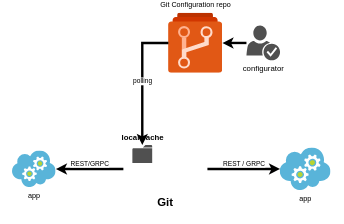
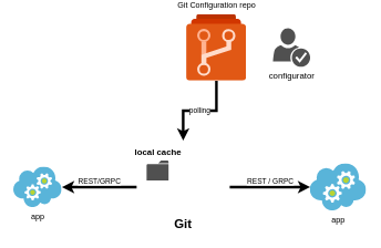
- <mxCell id="10" style="edgeStyle=orthogonalEdgeStyle;rounded=0;orthogonalLoop=1;jettySize=auto;html=1;strokeWidth=4;fontSize=13;" parent="1" source="11" target="2" edge="1"><mxGeometry relative="1" as="geometry" /></mxCell>
- <mxCell id="3" value="polling" style="edgeStyle=orthogonalEdgeStyle;rounded=0;orthogonalLoop=1;jettySize=auto;html=1;strokeWidth=4;" parent="1" source="2" target="9" edge="1"><mxGeometry relative="1" as="geometry" /></mxCell>
+ <mxCell id="3" value="polling" style="edgeStyle=orthogonalEdgeStyle;rounded=0;orthogonalLoop=1;jettySize=auto;html=1;strokeWidth=4;" parent="1" source="2" target="6" edge="1"><mxGeometry relative="1" as="geometry" /></mxCell>
